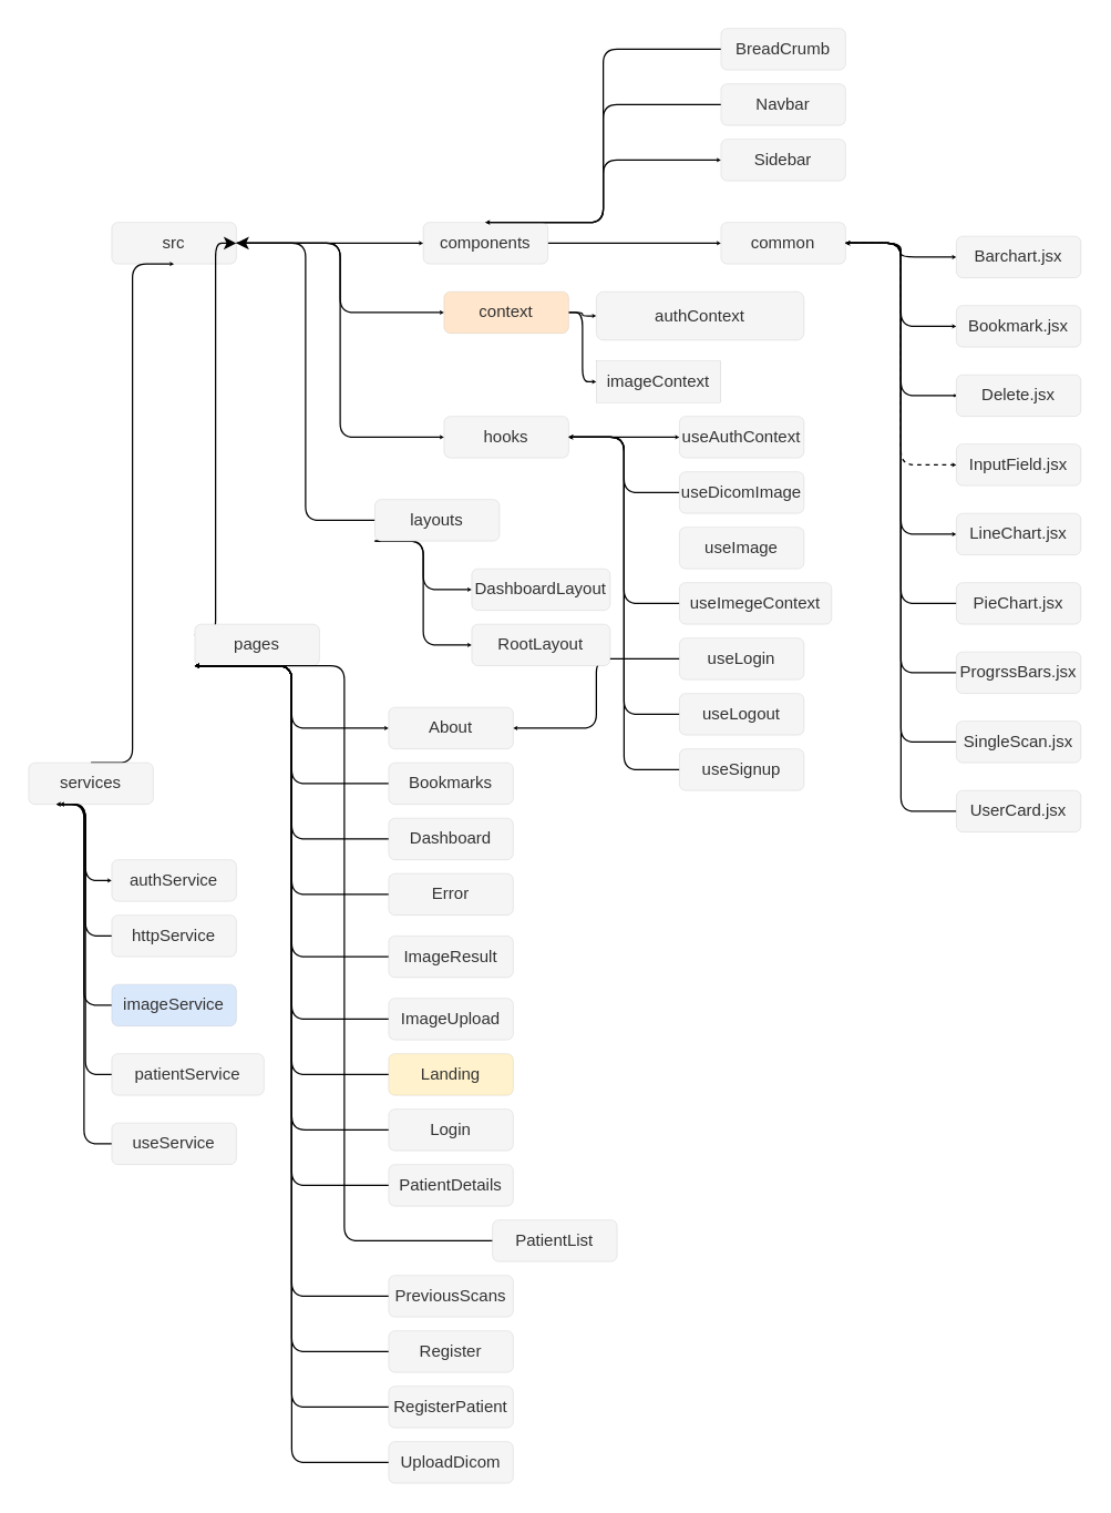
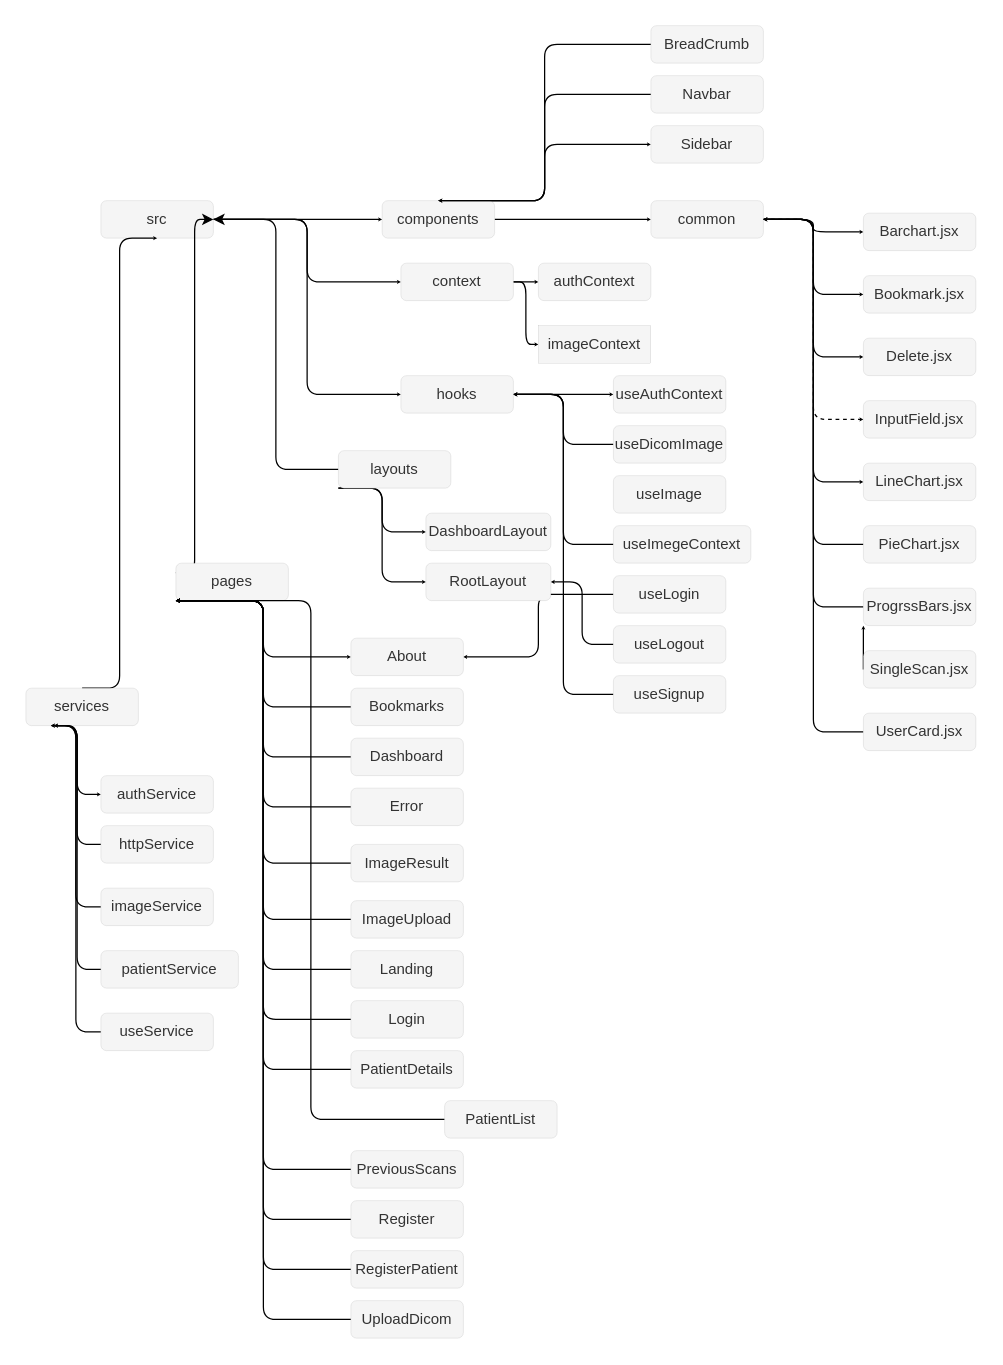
- <mxCell id="11" value="context" style="rounded=1;whiteSpace=wrap;html=1;strokeWidth=0;fillColor=#ffe6cc;fontColor=#333333;strokeColor=#666666;" vertex="1" parent="1"><mxGeometry x="320" y="210" width="90" height="30" as="geometry" /></mxCell>
+ <mxCell id="11" value="context" style="rounded=1;whiteSpace=wrap;html=1;strokeWidth=0;fillColor=#f5f5f5;fontColor=#333333;strokeColor=#666666;" vertex="1" parent="1"><mxGeometry x="320" y="210" width="90" height="30" as="geometry" /></mxCell>
- <mxCell id="43" value="authContext" style="rounded=1;whiteSpace=wrap;html=1;strokeWidth=0;fillColor=#f5f5f5;fontColor=#333333;strokeColor=#666666;" vertex="1" parent="1"><mxGeometry x="430" y="210" width="150" height="35" as="geometry" /></mxCell>
+ <mxCell id="43" value="authContext" style="rounded=1;whiteSpace=wrap;html=1;strokeWidth=0;fillColor=#f5f5f5;fontColor=#333333;strokeColor=#666666;" vertex="1" parent="1"><mxGeometry x="430" y="210" width="90" height="30" as="geometry" /></mxCell>
- <mxCell id="25" style="edgeStyle=elbowEdgeStyle;html=1;exitX=1;exitY=0.5;exitDx=0;exitDy=0;entryX=0;entryY=0.5;entryDx=0;entryDy=0;startSize=0;endSize=0;endArrow=diamond;" edge="1" parent="1" source="28" target="32"><mxGeometry relative="1" as="geometry" /></mxCell>
+ <mxCell id="25" style="edgeStyle=elbowEdgeStyle;html=1;exitX=1;exitY=0.5;exitDx=0;exitDy=0;entryX=0;entryY=0.5;entryDx=0;entryDy=0;startSize=0;endSize=0;" edge="1" parent="1" source="28" target="32"><mxGeometry relative="1" as="geometry" /></mxCell>
- <mxCell id="52" style="edgeStyle=elbowEdgeStyle;html=1;exitX=0;exitY=0.5;exitDx=0;exitDy=0;entryX=1;entryY=0.5;entryDx=0;entryDy=0;startSize=0;endSize=0;" edge="1" parent="1" source="53" target="85"><mxGeometry relative="1" as="geometry" /></mxCell>
+ <mxCell id="52" style="edgeStyle=elbowEdgeStyle;html=1;exitX=0;exitY=0.5;exitDx=0;exitDy=0;startSize=0;endSize=0;" edge="1" parent="1" source="53" target="57"><mxGeometry relative="1" as="geometry" /></mxCell>
- <mxCell id="34" style="edgeStyle=elbowEdgeStyle;html=1;exitX=0;exitY=0.5;exitDx=0;exitDy=0;entryX=1;entryY=0.5;entryDx=0;entryDy=0;startSize=0;endSize=0;" edge="1" parent="1" source="35" target="28"><mxGeometry relative="1" as="geometry" /></mxCell>
+ <mxCell id="34" style="edgeStyle=elbowEdgeStyle;html=1;exitX=0;exitY=0.5;exitDx=0;exitDy=0;startSize=0;endSize=0;" edge="1" parent="1" source="35" target="37"><mxGeometry relative="1" as="geometry" /></mxCell>
- <mxCell id="90" value="imageService" style="rounded=1;whiteSpace=wrap;html=1;strokeWidth=0;fillColor=#dae8fc;fontColor=#333333;strokeColor=#666666;" vertex="1" parent="1"><mxGeometry x="80" y="710" width="90" height="30" as="geometry" /></mxCell>
+ <mxCell id="90" value="imageService" style="rounded=1;whiteSpace=wrap;html=1;strokeWidth=0;fillColor=#f5f5f5;fontColor=#333333;strokeColor=#666666;" vertex="1" parent="1"><mxGeometry x="80" y="710" width="90" height="30" as="geometry" /></mxCell>
- <mxCell id="70" value="Landing" style="rounded=1;whiteSpace=wrap;html=1;strokeWidth=0;fillColor=#fff2cc;fontColor=#333333;strokeColor=#666666;" vertex="1" parent="1"><mxGeometry x="280" y="760" width="90" height="30" as="geometry" /></mxCell>
+ <mxCell id="70" value="Landing" style="rounded=1;whiteSpace=wrap;html=1;strokeWidth=0;fillColor=#f5f5f5;fontColor=#333333;strokeColor=#666666;" vertex="1" parent="1"><mxGeometry x="280" y="760" width="90" height="30" as="geometry" /></mxCell>
